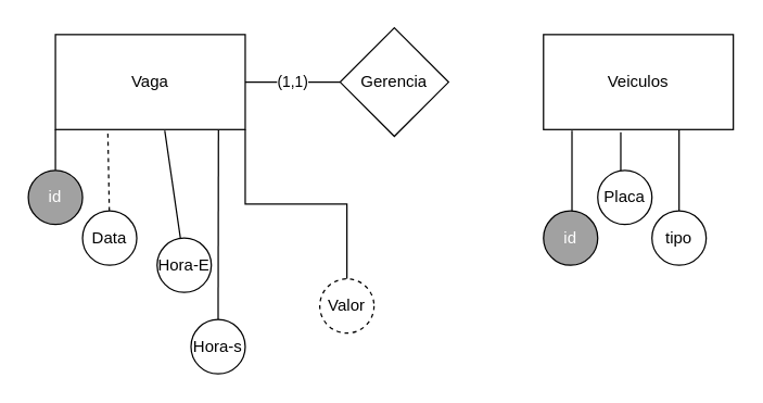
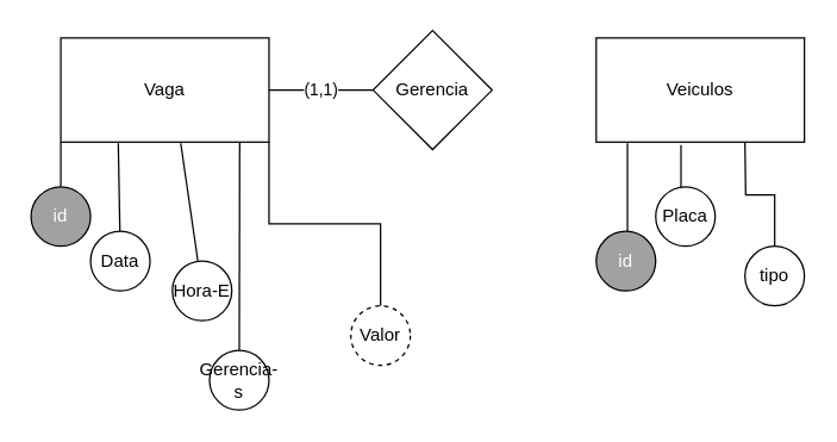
- <mxCell id="12" style="rounded=0;orthogonalLoop=1;jettySize=auto;html=1;endArrow=none;endFill=0;entryX=0.276;entryY=1.011;entryDx=0;entryDy=0;entryPerimeter=0;dashed=1;" parent="1" source="13" target="9" edge="1"><mxGeometry relative="1" as="geometry"><mxPoint x="72" y="105" as="targetPoint" /></mxGeometry></mxCell>
+ <mxCell id="12" style="rounded=0;orthogonalLoop=1;jettySize=auto;html=1;endArrow=none;endFill=0;entryX=0.276;entryY=1.011;entryDx=0;entryDy=0;entryPerimeter=0;" parent="1" source="13" target="9" edge="1"><mxGeometry relative="1" as="geometry"><mxPoint x="72" y="105" as="targetPoint" /></mxGeometry></mxCell>
- <mxCell id="8" value="tipo" style="ellipse;whiteSpace=wrap;html=1;aspect=fixed;" parent="1" vertex="1"><mxGeometry x="480" y="155" width="40" height="40" as="geometry" /></mxCell>
+ <mxCell id="8" value="tipo" style="ellipse;whiteSpace=wrap;html=1;aspect=fixed;" parent="1" vertex="1"><mxGeometry x="500" y="165" width="40" height="40" as="geometry" /></mxCell>
- <mxCell id="17" value="Hora-s" style="ellipse;whiteSpace=wrap;html=1;aspect=fixed;" parent="1" vertex="1"><mxGeometry x="140" y="235" width="40" height="40" as="geometry" /></mxCell>
+ <mxCell id="17" value="Gerencia-s" style="ellipse;whiteSpace=wrap;html=1;aspect=fixed;" parent="1" vertex="1"><mxGeometry x="140" y="235" width="40" height="40" as="geometry" /></mxCell>
